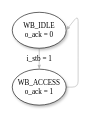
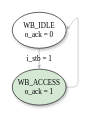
- <mxCell id="5" value="WB_ACCESS&lt;br&gt;o_ack = 1" style="ellipse;whiteSpace=wrap;html=1;rounded=0;shadow=1;comic=0;labelBackgroundColor=none;strokeWidth=1;fontFamily=Verdana;fontSize=12;align=center;" vertex="1" parent="1"><mxGeometry x="20" y="115" width="90" height="60" as="geometry" /></mxCell>
+ <mxCell id="5" value="WB_ACCESS&lt;br&gt;o_ack = 1" style="ellipse;whiteSpace=wrap;html=1;rounded=0;shadow=1;comic=0;labelBackgroundColor=none;strokeWidth=1;fontFamily=Verdana;fontSize=12;align=center;fillColor=#d5e8d4;" vertex="1" parent="1"><mxGeometry x="20" y="115" width="90" height="60" as="geometry" /></mxCell>
